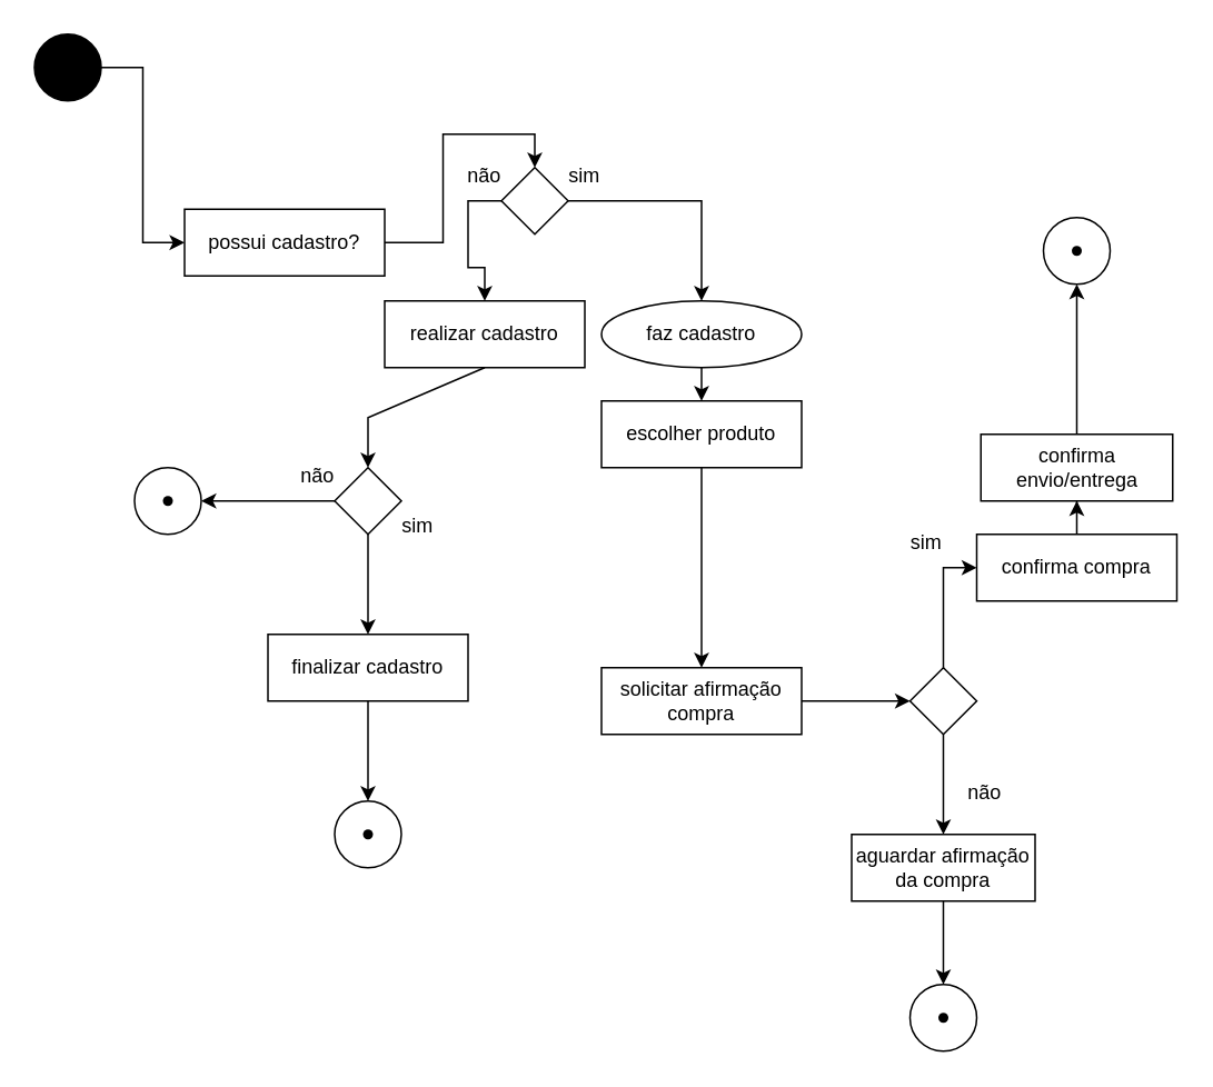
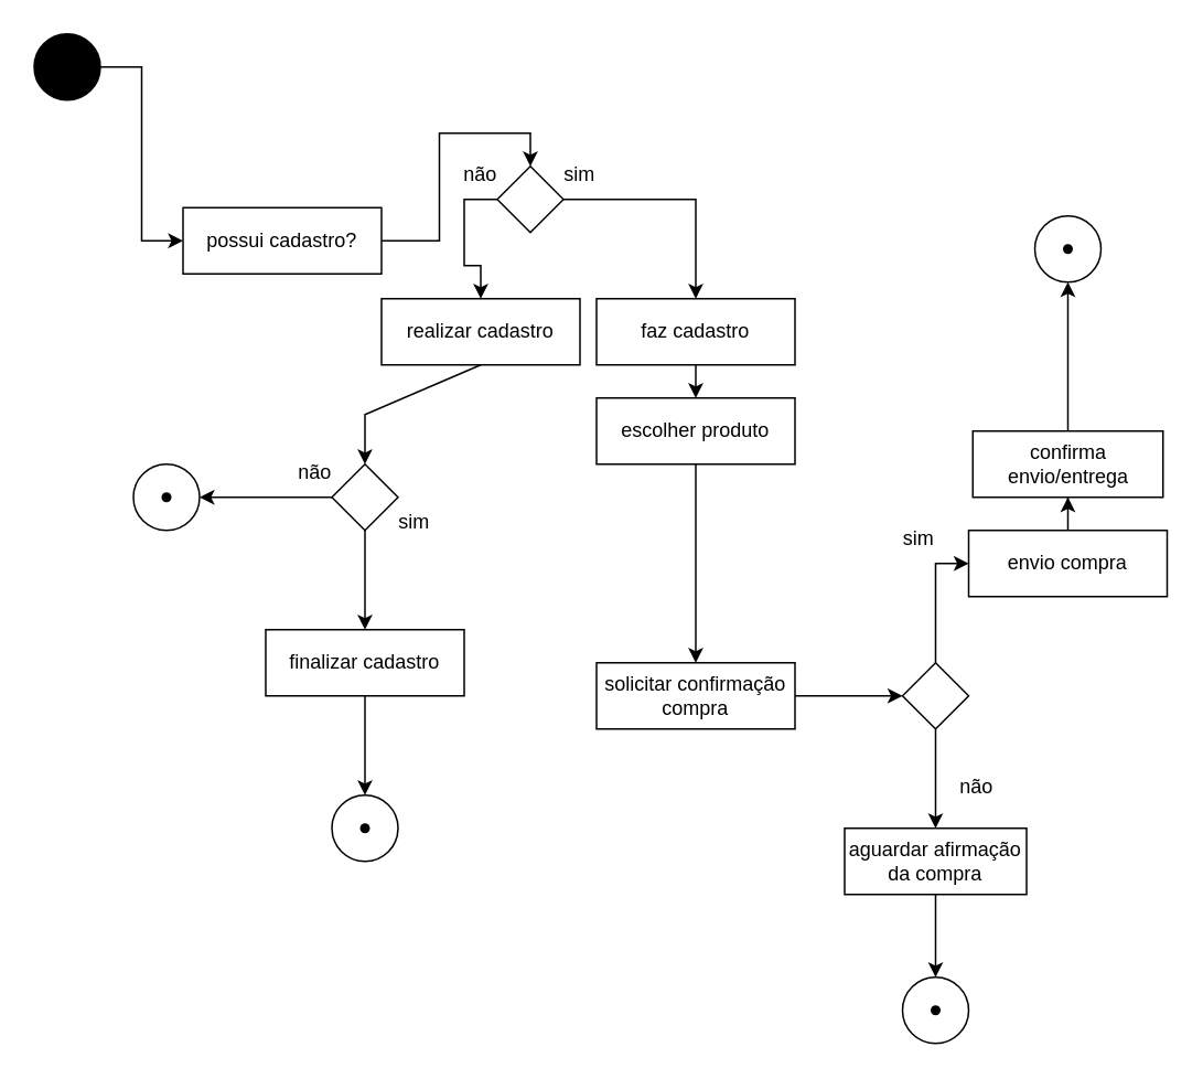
- <mxCell id="8" value="faz cadastro" style="ellipse;whiteSpace=wrap;html=1;" vertex="1" parent="1"><mxGeometry x="360" y="180" width="120" height="40" as="geometry" /></mxCell>
+ <mxCell id="8" value="faz cadastro" style="rounded=0;whiteSpace=wrap;html=1;" vertex="1" parent="1"><mxGeometry x="360" y="180" width="120" height="40" as="geometry" /></mxCell>
- <mxCell id="40" value="confirma compra" style="rounded=0;whiteSpace=wrap;html=1;" vertex="1" parent="1"><mxGeometry x="585" y="320" width="120" height="40" as="geometry" /></mxCell>
+ <mxCell id="40" value="envio compra" style="rounded=0;whiteSpace=wrap;html=1;" vertex="1" parent="1"><mxGeometry x="585" y="320" width="120" height="40" as="geometry" /></mxCell>
- <mxCell id="32" value="solicitar afirmação compra" style="rounded=0;whiteSpace=wrap;html=1;" vertex="1" parent="1"><mxGeometry x="360" y="400" width="120" height="40" as="geometry" /></mxCell>
+ <mxCell id="32" value="solicitar confirmação compra" style="rounded=0;whiteSpace=wrap;html=1;" vertex="1" parent="1"><mxGeometry x="360" y="400" width="120" height="40" as="geometry" /></mxCell>
